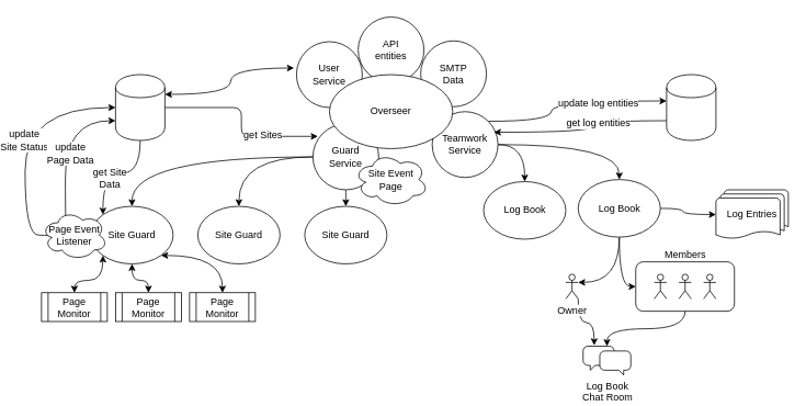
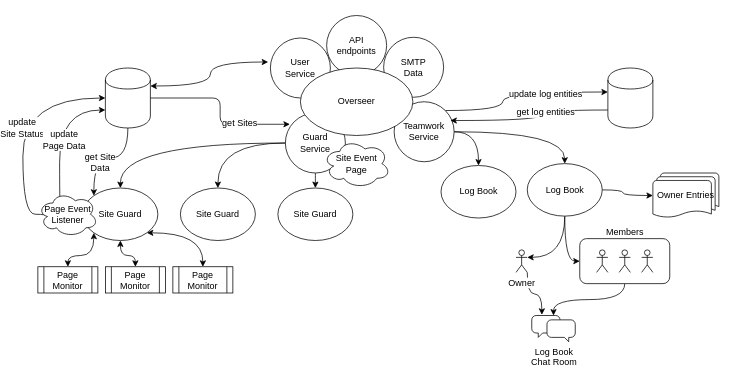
- <mxCell id="11" value="API&lt;br&gt;entities&lt;br&gt;" style="ellipse;whiteSpace=wrap;html=1;aspect=fixed;" parent="1" vertex="1"><mxGeometry x="425" y="20" width="80" height="80" as="geometry" /></mxCell>
+ <mxCell id="11" value="API&lt;br&gt;endpoints&lt;br&gt;" style="ellipse;whiteSpace=wrap;html=1;aspect=fixed;" parent="1" vertex="1"><mxGeometry x="425" y="20" width="80" height="80" as="geometry" /></mxCell>
- <mxCell id="51" value="Log Entries" style="strokeWidth=1;html=1;shape=mxgraph.flowchart.multi-document;whiteSpace=wrap;" vertex="1" parent="1"><mxGeometry x="860" y="230" width="88" height="60" as="geometry" /></mxCell>
+ <mxCell id="51" value="Owner Entries" style="strokeWidth=1;html=1;shape=mxgraph.flowchart.multi-document;whiteSpace=wrap;" vertex="1" parent="1"><mxGeometry x="860" y="230" width="88" height="60" as="geometry" /></mxCell>
